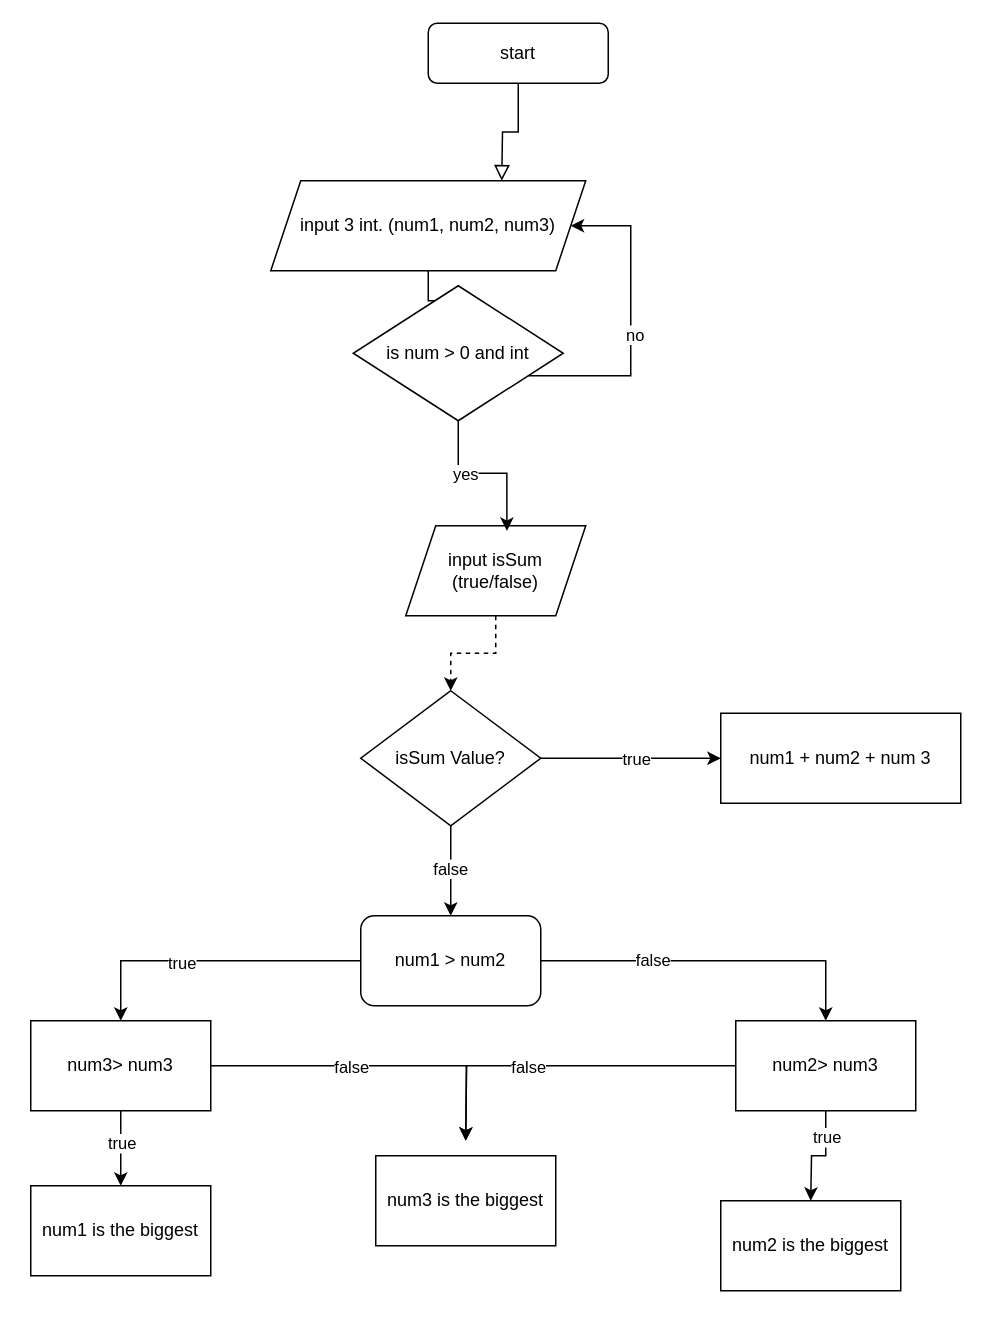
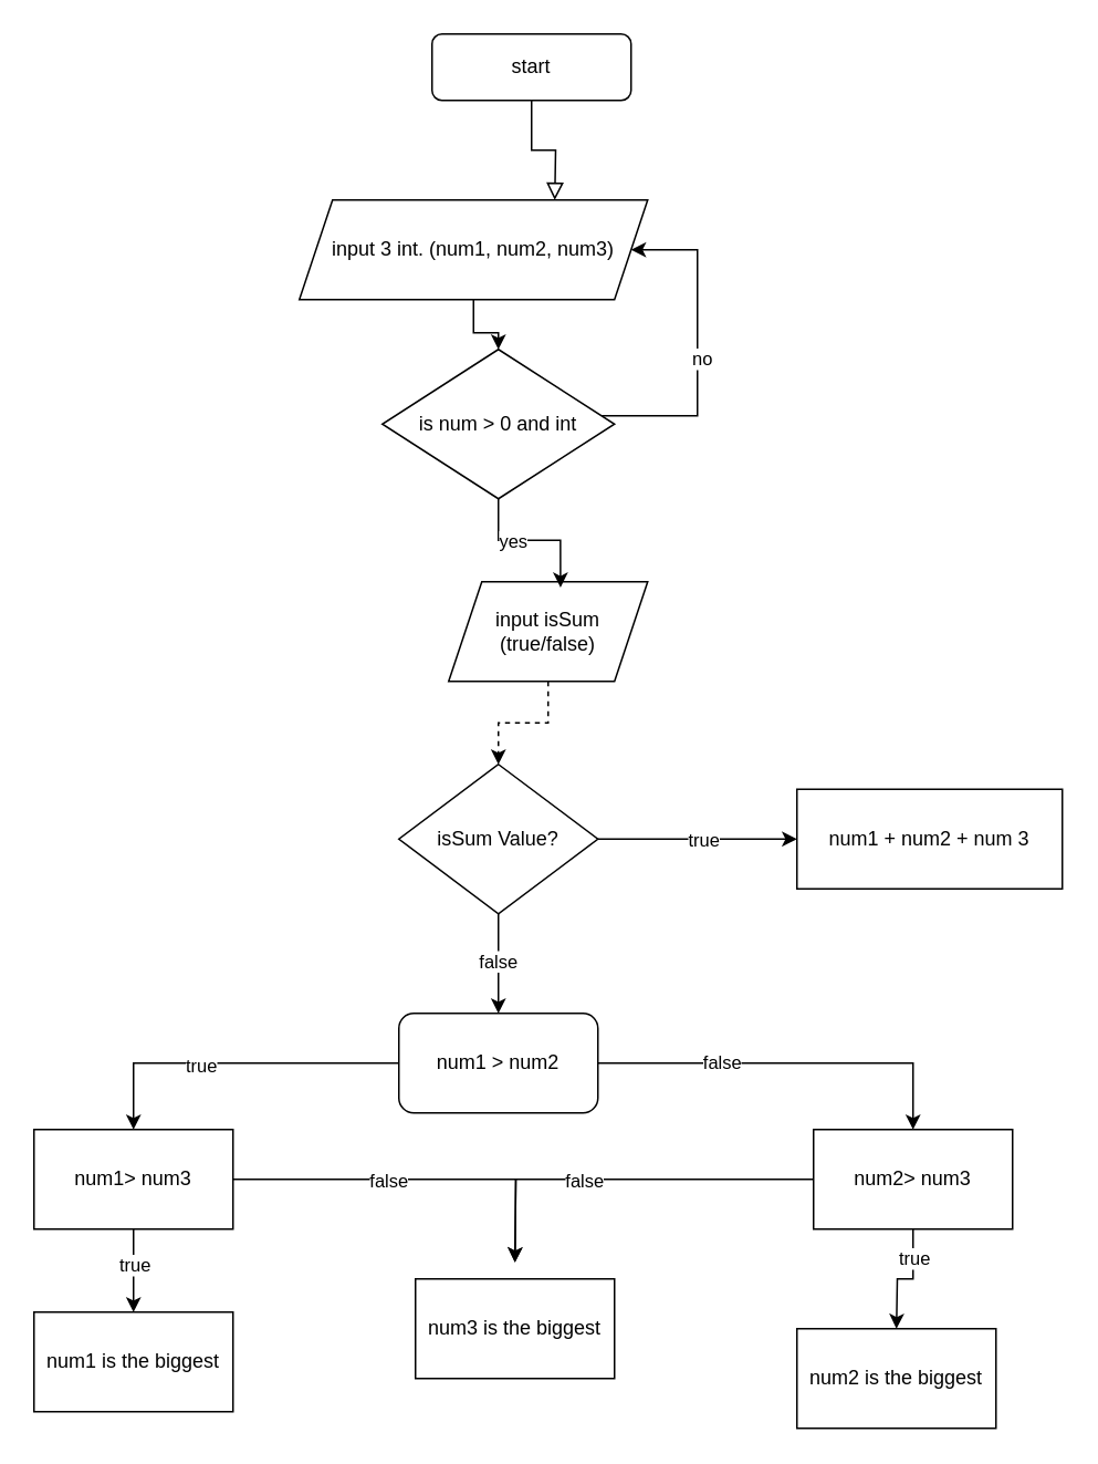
- <mxCell id="3" value="start" style="rounded=1;whiteSpace=wrap;html=1;fontSize=12;glass=0;strokeWidth=1;shadow=0;" parent="1" vertex="1"><mxGeometry x="285" y="15" width="120" height="40" as="geometry" /></mxCell>
+ <mxCell id="3" value="start" style="rounded=1;whiteSpace=wrap;html=1;fontSize=12;glass=0;strokeWidth=1;shadow=0;" parent="1" vertex="1"><mxGeometry x="260" y="20" width="120" height="40" as="geometry" /></mxCell>
- <mxCell id="8" value="is num &amp;gt; 0 and int" style="rhombus;whiteSpace=wrap;html=1;" vertex="1" parent="1"><mxGeometry x="235" y="190" width="140" height="90" as="geometry" /></mxCell>
+ <mxCell id="8" value="is num &amp;gt; 0 and int" style="rhombus;whiteSpace=wrap;html=1;" vertex="1" parent="1"><mxGeometry x="230" y="210" width="140" height="90" as="geometry" /></mxCell>
- <mxCell id="28" value="num3&amp;gt; num3" style="rounded=0;whiteSpace=wrap;html=1;" vertex="1" parent="1"><mxGeometry x="20" y="680" width="120" height="60" as="geometry" /></mxCell>
+ <mxCell id="28" value="num1&amp;gt; num3" style="rounded=0;whiteSpace=wrap;html=1;" vertex="1" parent="1"><mxGeometry x="20" y="680" width="120" height="60" as="geometry" /></mxCell>
